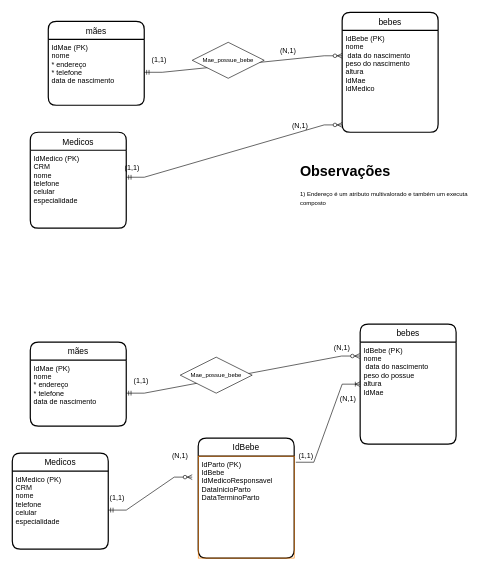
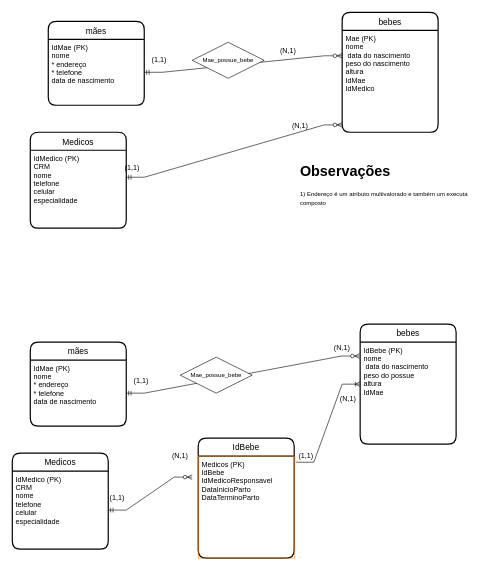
- <mxCell id="5" value="IdBebe (PK)&#10;nome&#10; data do nascimento&#10;peso do nascimento&#10;altura&#10;IdMae&#10;IdMedico&#10;" style="align=left;strokeColor=none;fillColor=none;spacingLeft=4;fontSize=12;verticalAlign=top;resizable=0;rotatable=0;part=1;" vertex="1" parent="4"><mxGeometry y="30" width="160" height="170" as="geometry" /></mxCell>
+ <mxCell id="5" value="Mae (PK)&#10;nome&#10; data do nascimento&#10;peso do nascimento&#10;altura&#10;IdMae&#10;IdMedico&#10;" style="align=left;strokeColor=none;fillColor=none;spacingLeft=4;fontSize=12;verticalAlign=top;resizable=0;rotatable=0;part=1;" vertex="1" parent="4"><mxGeometry y="30" width="160" height="170" as="geometry" /></mxCell>
- <mxCell id="27" value="IdParto (PK)&#10;IdBebe&#10;IdMedicoResponsavel&#10;DataInicioParto&#10;DataTerminoParto&#10;&#10;" style="align=left;strokeColor=#FF8000;fillColor=none;spacingLeft=4;fontSize=12;verticalAlign=top;resizable=0;rotatable=0;part=1;" vertex="1" parent="26"><mxGeometry y="30" width="160" height="170" as="geometry" /></mxCell>
+ <mxCell id="27" value="Medicos (PK)&#10;IdBebe&#10;IdMedicoResponsavel&#10;DataInicioParto&#10;DataTerminoParto&#10;&#10;" style="align=left;strokeColor=#FF8000;fillColor=none;spacingLeft=4;fontSize=12;verticalAlign=top;resizable=0;rotatable=0;part=1;" vertex="1" parent="26"><mxGeometry y="30" width="160" height="170" as="geometry" /></mxCell>
